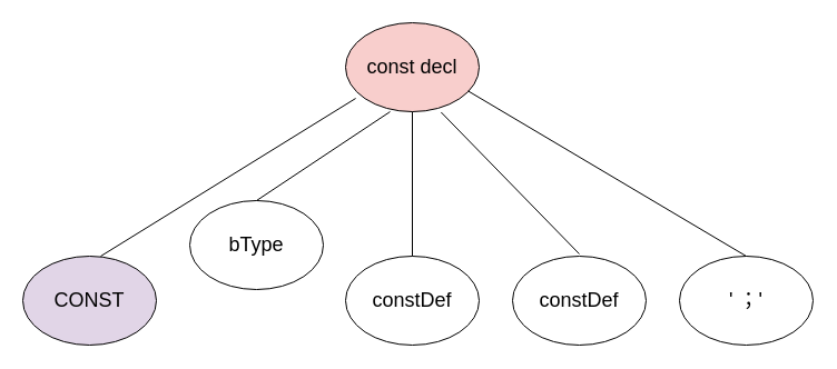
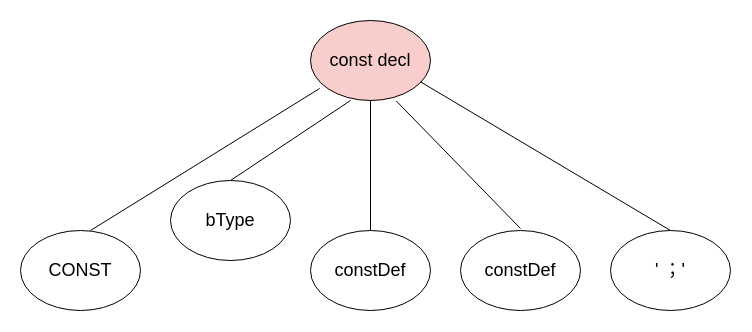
- <mxCell id="3" value="CONST" style="ellipse;whiteSpace=wrap;html=1;fontSize=18;fillColor=#e1d5e7;" vertex="1" parent="1"><mxGeometry x="20" y="230" width="120" height="80" as="geometry" /></mxCell>
+ <mxCell id="3" value="CONST" style="ellipse;whiteSpace=wrap;html=1;fontSize=18;" vertex="1" parent="1"><mxGeometry x="20" y="230" width="120" height="80" as="geometry" /></mxCell>
